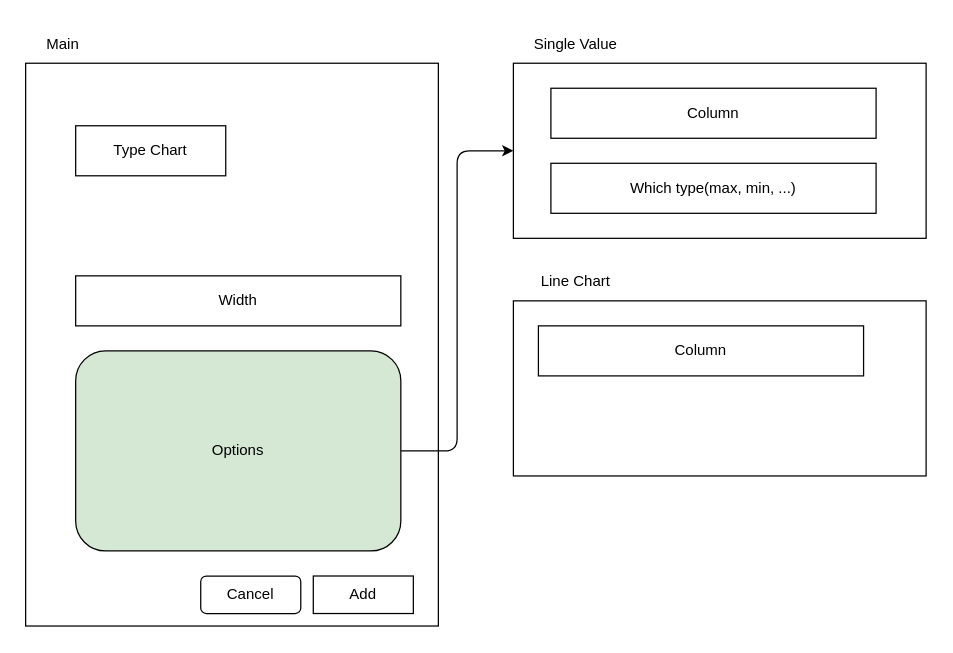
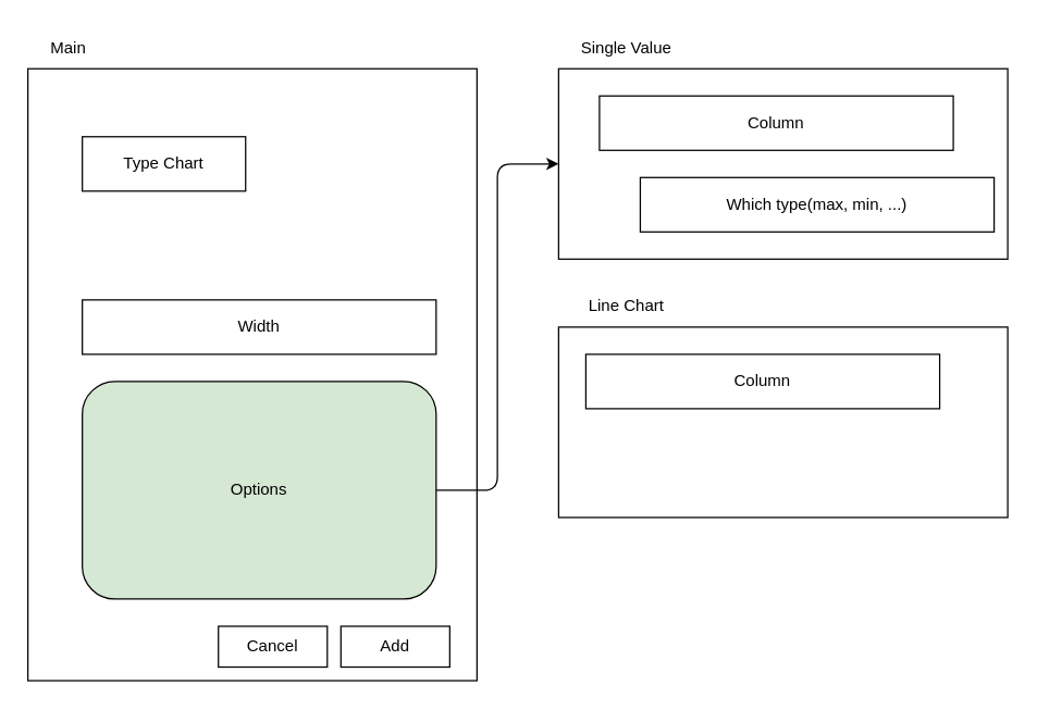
- <mxCell id="11" value="Which type(max, min, ...)" style="rounded=0;whiteSpace=wrap;html=1;" parent="1" vertex="1"><mxGeometry x="440" y="130" width="260" height="40" as="geometry" /></mxCell>
+ <mxCell id="11" value="Which type(max, min, ...)" style="rounded=0;whiteSpace=wrap;html=1;" parent="1" vertex="1"><mxGeometry x="470" y="130" width="260" height="40" as="geometry" /></mxCell>
- <mxCell id="13" value="Cancel" style="whiteSpace=wrap;html=1;rounded=1;" parent="1" vertex="1"><mxGeometry x="160" y="460" width="80" height="30" as="geometry" /></mxCell>
+ <mxCell id="13" value="Cancel" style="rounded=0;whiteSpace=wrap;html=1;" parent="1" vertex="1"><mxGeometry x="160" y="460" width="80" height="30" as="geometry" /></mxCell>
